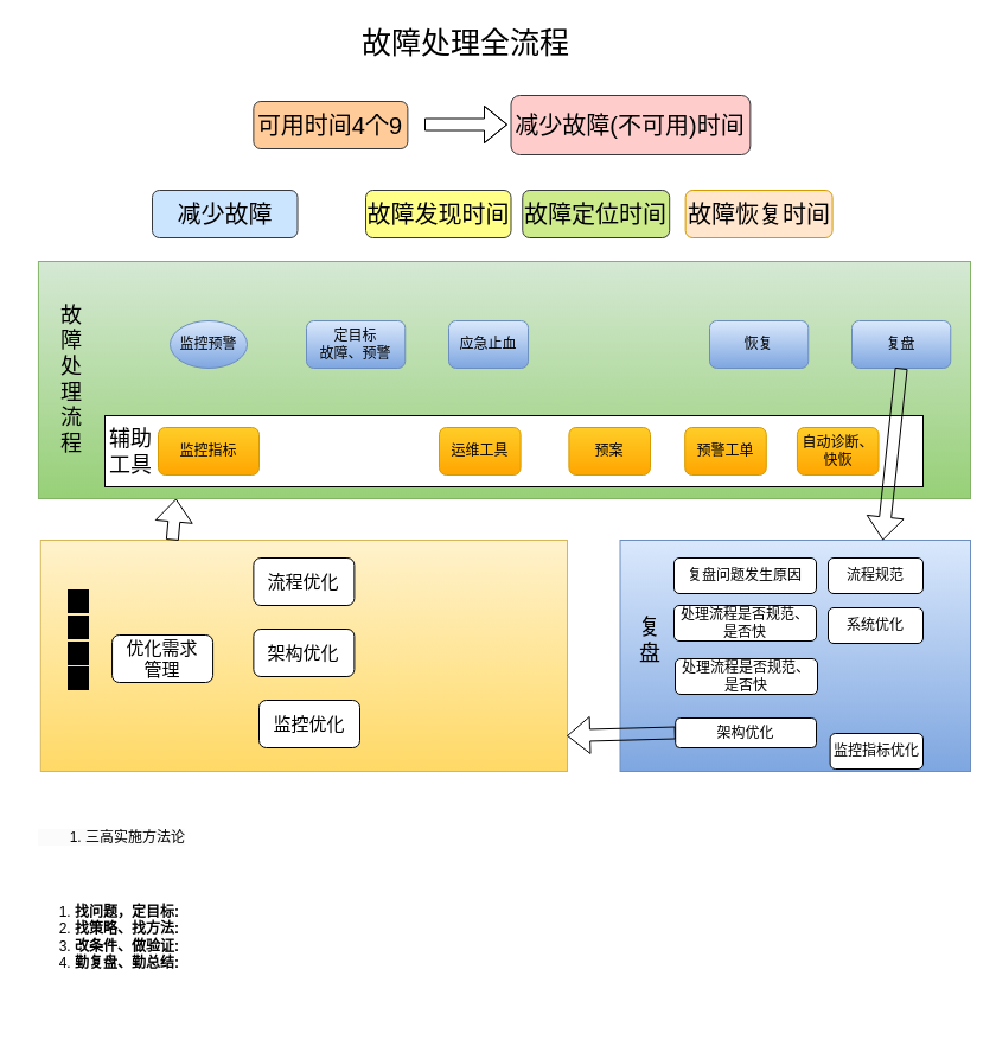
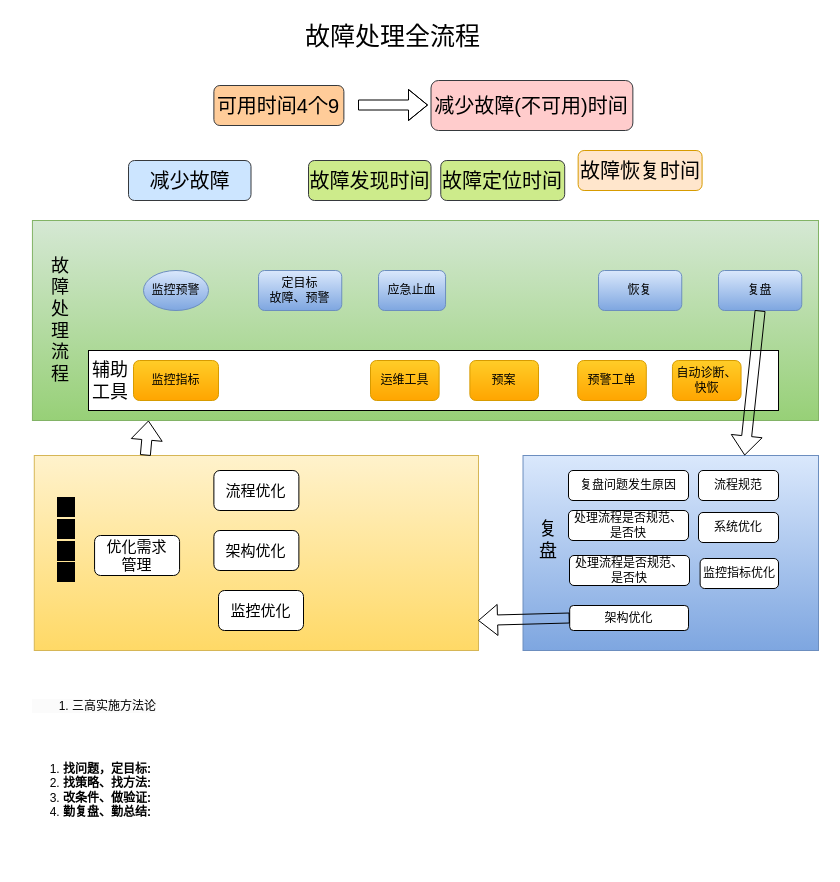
- <mxCell id="10" value="故障发现时间" style="rounded=1;whiteSpace=wrap;html=1;fontSize=20;fillColor=#ffff88;strokeColor=#36393d;" parent="1" vertex="1"><mxGeometry x="308" y="160" width="122.5" height="40" as="geometry" /></mxCell>
+ <mxCell id="10" value="故障发现时间" style="rounded=1;whiteSpace=wrap;html=1;fontSize=20;fillColor=#cdeb8b;strokeColor=#36393d;" parent="1" vertex="1"><mxGeometry x="308" y="160" width="122.5" height="40" as="geometry" /></mxCell>
- <mxCell id="12" value="故障恢复时间" style="rounded=1;whiteSpace=wrap;html=1;fontSize=20;fillColor=#ffe6cc;strokeColor=#d79b00;" parent="1" vertex="1"><mxGeometry x="577.65" y="160" width="123.94" height="40" as="geometry" /></mxCell>
+ <mxCell id="12" value="故障恢复时间" style="rounded=1;whiteSpace=wrap;html=1;fontSize=20;fillColor=#ffe6cc;strokeColor=#d79b00;" parent="1" vertex="1"><mxGeometry x="577.65" y="150" width="123.94" height="40" as="geometry" /></mxCell>
- <mxCell id="31" value="预案" style="rounded=1;whiteSpace=wrap;html=1;fillColor=#ffcd28;gradientColor=#ffa500;strokeColor=#d79b00;" parent="1" vertex="1"><mxGeometry x="479.38" y="360" width="68.62" height="40" as="geometry" /></mxCell>
+ <mxCell id="31" value="预案" style="rounded=1;whiteSpace=wrap;html=1;fillColor=#ffcd28;gradientColor=#ffa500;strokeColor=#d79b00;" parent="1" vertex="1"><mxGeometry x="469.38" y="360" width="68.62" height="40" as="geometry" /></mxCell>
- <mxCell id="28" value="监控指标优化" style="rounded=1;whiteSpace=wrap;html=1;" parent="1" vertex="1"><mxGeometry x="699.63" y="618" width="78.37" height="30" as="geometry" /></mxCell>
+ <mxCell id="28" value="监控指标优化" style="rounded=1;whiteSpace=wrap;html=1;" parent="1" vertex="1"><mxGeometry x="699.63" y="558" width="78.37" height="30" as="geometry" /></mxCell>
